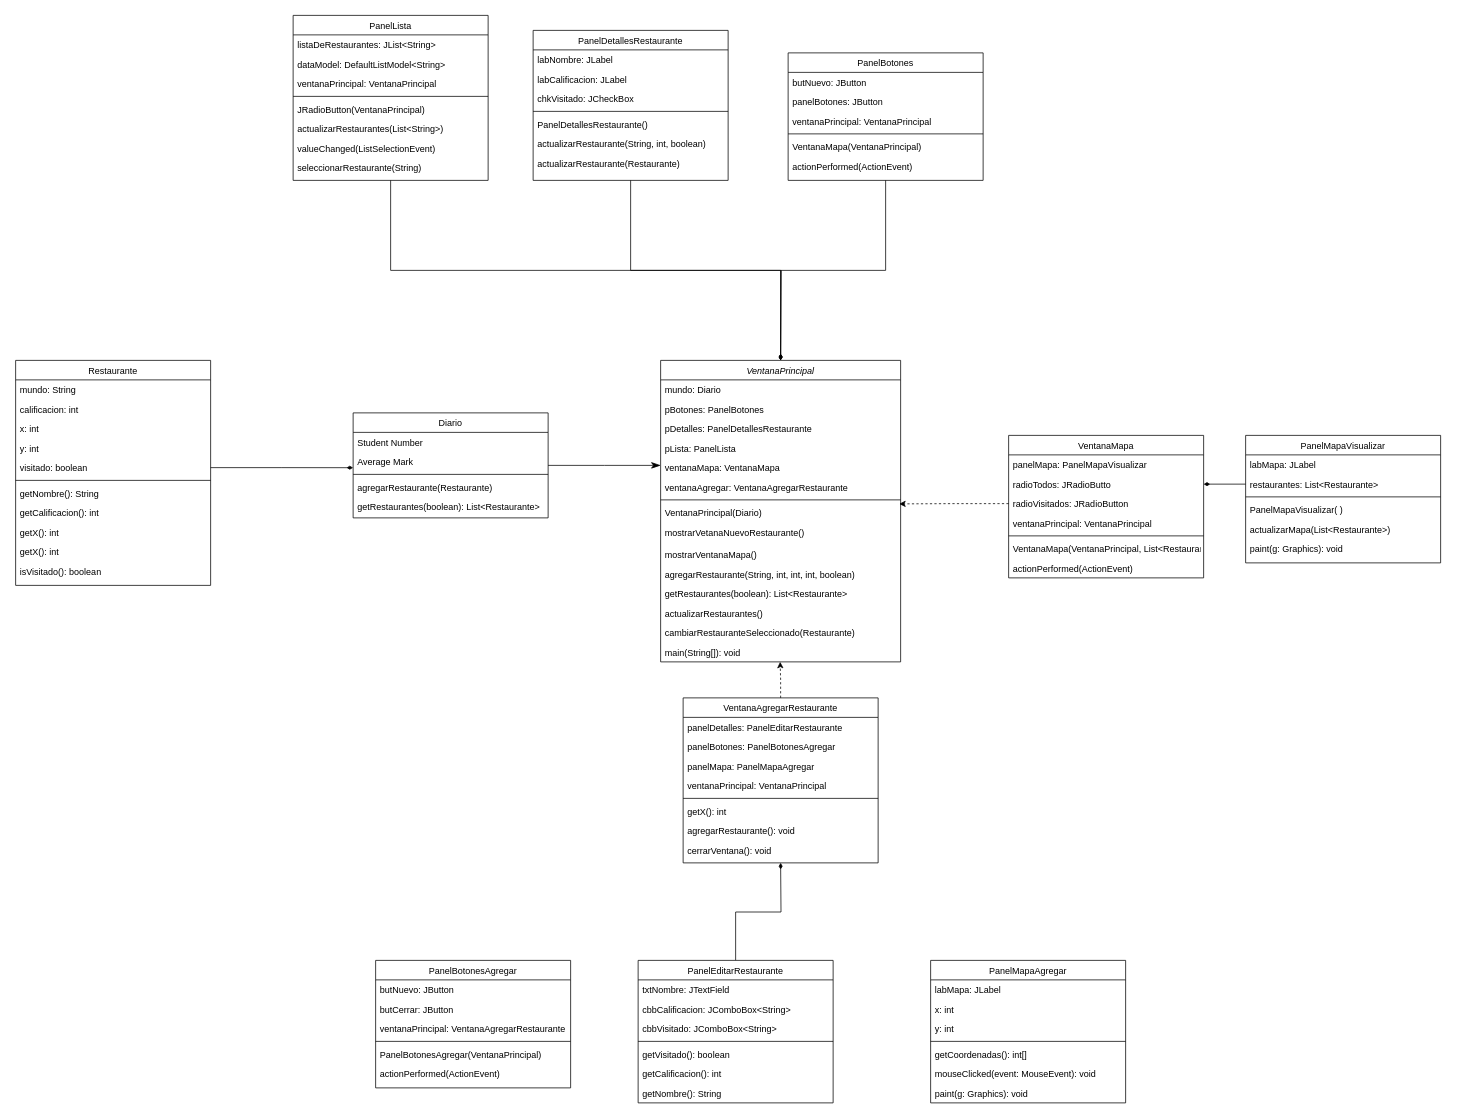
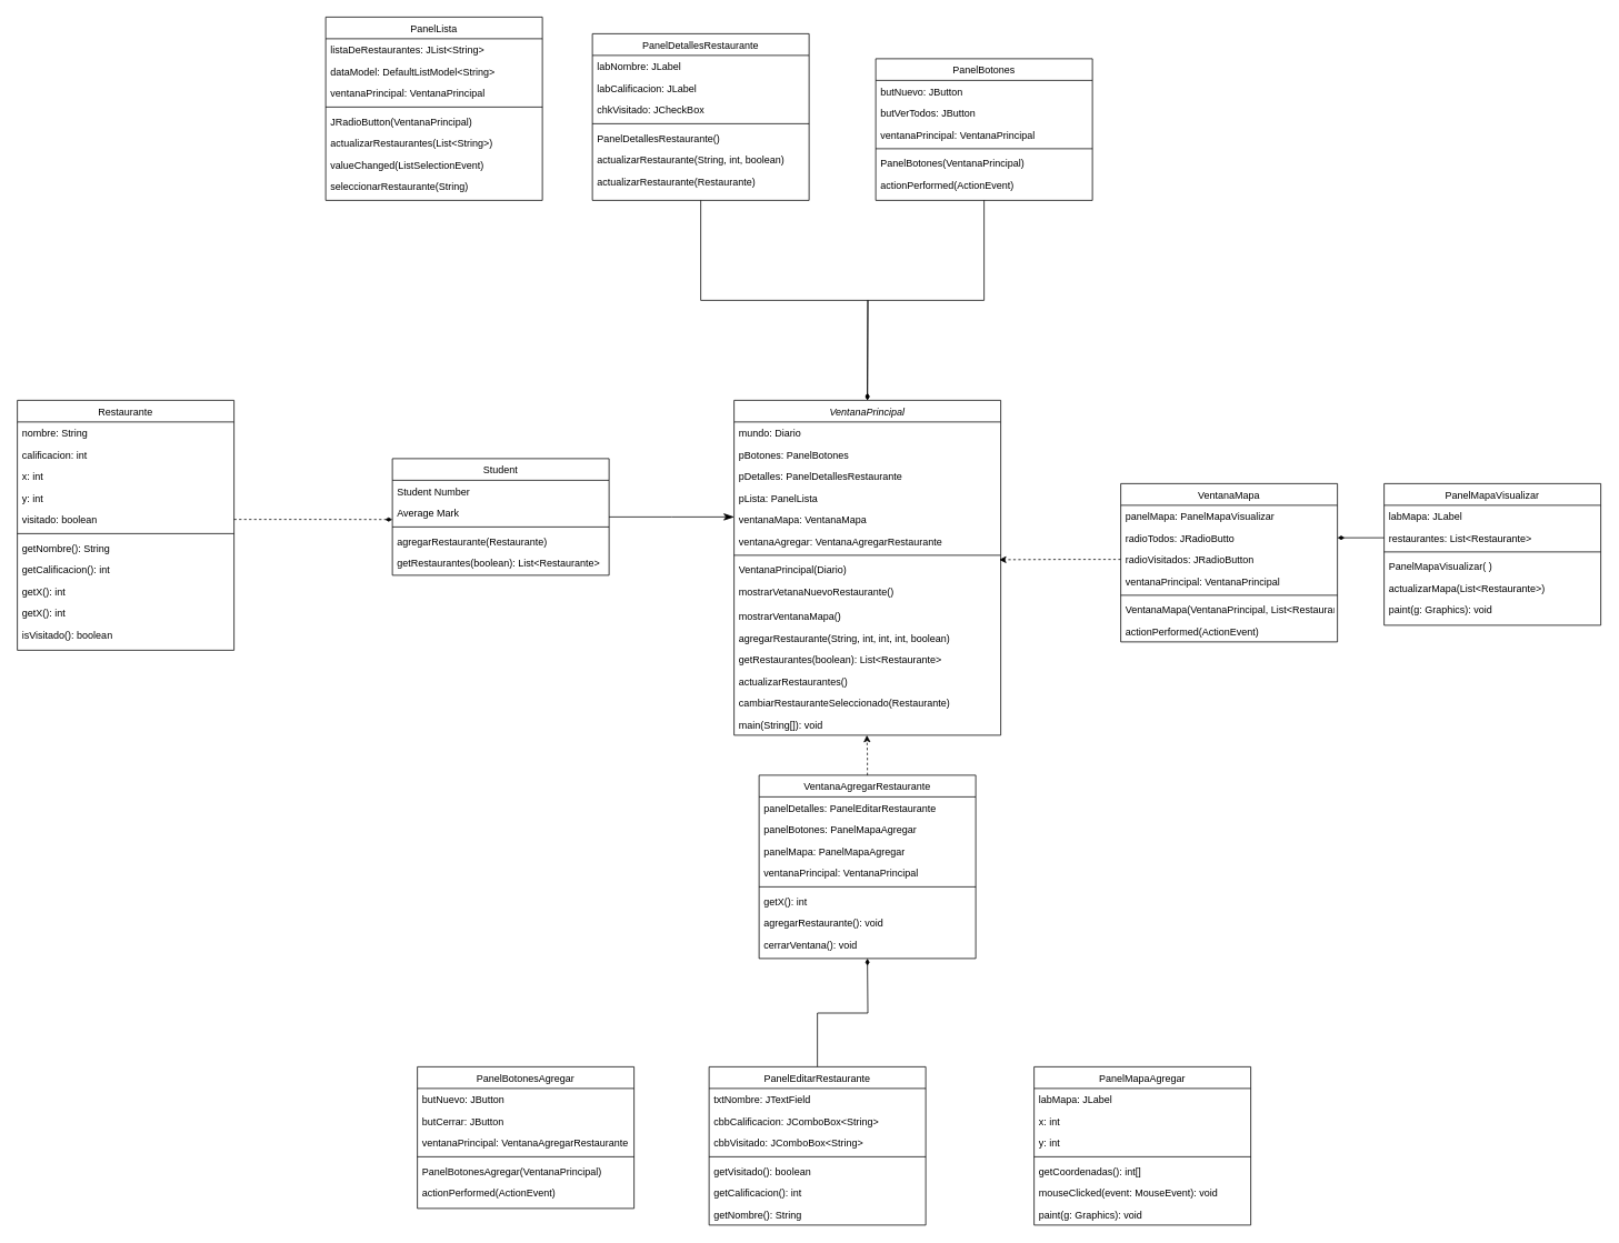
- <mxCell id="40" value="panelBotones: JButton" style="text;align=left;verticalAlign=top;spacingLeft=4;spacingRight=4;overflow=hidden;rotatable=0;points=[[0,0.5],[1,0.5]];portConstraint=eastwest;" vertex="1" parent="38"><mxGeometry y="52" width="260" height="26" as="geometry" /></mxCell>
+ <mxCell id="40" value="butVerTodos: JButton" style="text;align=left;verticalAlign=top;spacingLeft=4;spacingRight=4;overflow=hidden;rotatable=0;points=[[0,0.5],[1,0.5]];portConstraint=eastwest;" vertex="1" parent="38"><mxGeometry y="52" width="260" height="26" as="geometry" /></mxCell>
- <mxCell id="43" value="VentanaMapa(VentanaPrincipal)" style="text;align=left;verticalAlign=top;spacingLeft=4;spacingRight=4;overflow=hidden;rotatable=0;points=[[0,0.5],[1,0.5]];portConstraint=eastwest;" vertex="1" parent="38"><mxGeometry y="112" width="260" height="26" as="geometry" /></mxCell>
+ <mxCell id="43" value="PanelBotones(VentanaPrincipal)" style="text;align=left;verticalAlign=top;spacingLeft=4;spacingRight=4;overflow=hidden;rotatable=0;points=[[0,0.5],[1,0.5]];portConstraint=eastwest;" vertex="1" parent="38"><mxGeometry y="112" width="260" height="26" as="geometry" /></mxCell>
- <mxCell id="45" style="edgeStyle=orthogonalEdgeStyle;rounded=0;orthogonalLoop=1;jettySize=auto;html=1;exitX=0.5;exitY=1;exitDx=0;exitDy=0;entryX=0.5;entryY=0;entryDx=0;entryDy=0;endArrow=diamondThin;endFill=1;" edge="1" parent="1" source="46" target="2"><mxGeometry relative="1" as="geometry" /></mxCell>
- <mxCell id="26" value="mundo: String" style="text;align=left;verticalAlign=top;spacingLeft=4;spacingRight=4;overflow=hidden;rotatable=0;points=[[0,0.5],[1,0.5]];portConstraint=eastwest;" parent="25" vertex="1"><mxGeometry y="26" width="260" height="26" as="geometry" /></mxCell>
+ <mxCell id="26" value="nombre: String" style="text;align=left;verticalAlign=top;spacingLeft=4;spacingRight=4;overflow=hidden;rotatable=0;points=[[0,0.5],[1,0.5]];portConstraint=eastwest;" parent="25" vertex="1"><mxGeometry y="26" width="260" height="26" as="geometry" /></mxCell>
- <mxCell id="18" value="Diario" style="swimlane;fontStyle=0;align=center;verticalAlign=top;childLayout=stackLayout;horizontal=1;startSize=26;horizontalStack=0;resizeParent=1;resizeLast=0;collapsible=1;marginBottom=0;rounded=0;shadow=0;strokeWidth=1;" parent="1" vertex="1"><mxGeometry x="470" y="550" width="260" height="140" as="geometry"><mxRectangle x="130" y="380" width="160" height="26" as="alternateBounds" /></mxGeometry></mxCell>
+ <mxCell id="18" value="Student" style="swimlane;fontStyle=0;align=center;verticalAlign=top;childLayout=stackLayout;horizontal=1;startSize=26;horizontalStack=0;resizeParent=1;resizeLast=0;collapsible=1;marginBottom=0;rounded=0;shadow=0;strokeWidth=1;" parent="1" vertex="1"><mxGeometry x="470" y="550" width="260" height="140" as="geometry"><mxRectangle x="130" y="380" width="160" height="26" as="alternateBounds" /></mxGeometry></mxCell>
- <mxCell id="114" style="edgeStyle=orthogonalEdgeStyle;rounded=0;orthogonalLoop=1;jettySize=auto;html=1;exitX=1;exitY=0.5;exitDx=0;exitDy=0;entryX=0;entryY=0.812;entryDx=0;entryDy=0;entryPerimeter=0;endArrow=diamondThin;endFill=1;" edge="1" parent="1" source="30" target="20"><mxGeometry relative="1" as="geometry" /></mxCell>
+ <mxCell id="114" style="edgeStyle=orthogonalEdgeStyle;rounded=0;orthogonalLoop=1;jettySize=auto;html=1;exitX=1;exitY=0.5;exitDx=0;exitDy=0;entryX=0;entryY=0.812;entryDx=0;entryDy=0;entryPerimeter=0;endArrow=diamondThin;endFill=1;dashed=1;" edge="1" parent="1" source="30" target="20"><mxGeometry relative="1" as="geometry" /></mxCell>
- <mxCell id="67" value="panelBotones: PanelBotonesAgregar" style="text;align=left;verticalAlign=top;spacingLeft=4;spacingRight=4;overflow=hidden;rotatable=0;points=[[0,0.5],[1,0.5]];portConstraint=eastwest;" vertex="1" parent="65"><mxGeometry y="52" width="260" height="26" as="geometry" /></mxCell>
+ <mxCell id="67" value="panelBotones: PanelMapaAgregar" style="text;align=left;verticalAlign=top;spacingLeft=4;spacingRight=4;overflow=hidden;rotatable=0;points=[[0,0.5],[1,0.5]];portConstraint=eastwest;" vertex="1" parent="65"><mxGeometry y="52" width="260" height="26" as="geometry" /></mxCell>
